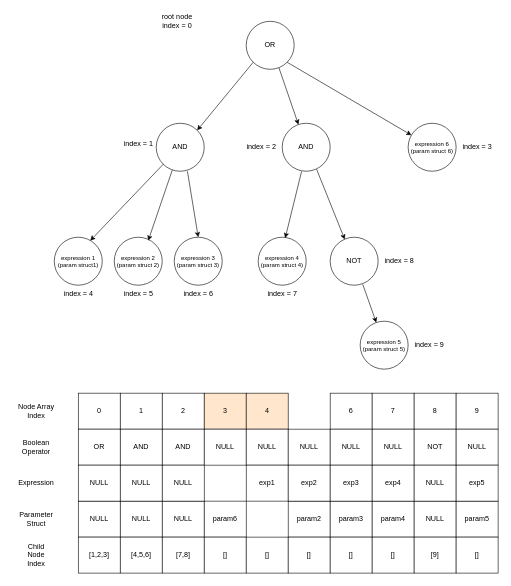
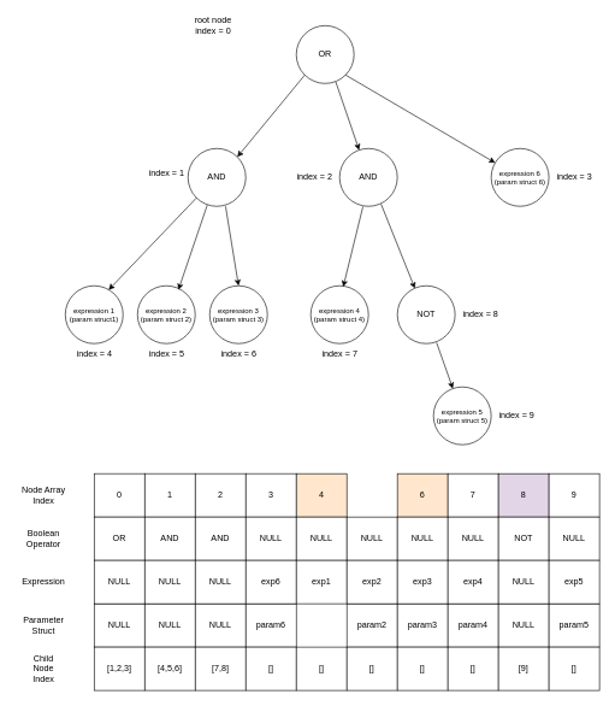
- <mxCell id="51" value="3" style="rounded=0;whiteSpace=wrap;html=1;fillColor=#ffe6cc;" vertex="1" parent="1"><mxGeometry x="340" y="655" width="70" height="60" as="geometry" /></mxCell>
+ <mxCell id="51" value="3" style="rounded=0;whiteSpace=wrap;html=1;" vertex="1" parent="1"><mxGeometry x="340" y="655" width="70" height="60" as="geometry" /></mxCell>
- <mxCell id="64" value="6" style="rounded=0;whiteSpace=wrap;html=1;" vertex="1" parent="1"><mxGeometry x="550" y="655" width="70" height="60" as="geometry" /></mxCell>
+ <mxCell id="64" value="6" style="rounded=0;whiteSpace=wrap;html=1;fillColor=#ffe6cc;" vertex="1" parent="1"><mxGeometry x="550" y="655" width="70" height="60" as="geometry" /></mxCell>
- <mxCell id="74" value="8" style="rounded=0;whiteSpace=wrap;html=1;" vertex="1" parent="1"><mxGeometry x="690" y="655" width="70" height="60" as="geometry" /></mxCell>
+ <mxCell id="74" value="8" style="rounded=0;whiteSpace=wrap;html=1;fillColor=#e1d5e7;" vertex="1" parent="1"><mxGeometry x="690" y="655" width="70" height="60" as="geometry" /></mxCell>
+ <mxCell id="55" value="exp6" style="rounded=0;whiteSpace=wrap;html=1;" vertex="1" parent="1"><mxGeometry x="340" y="775" width="70" height="60" as="geometry" /></mxCell>
